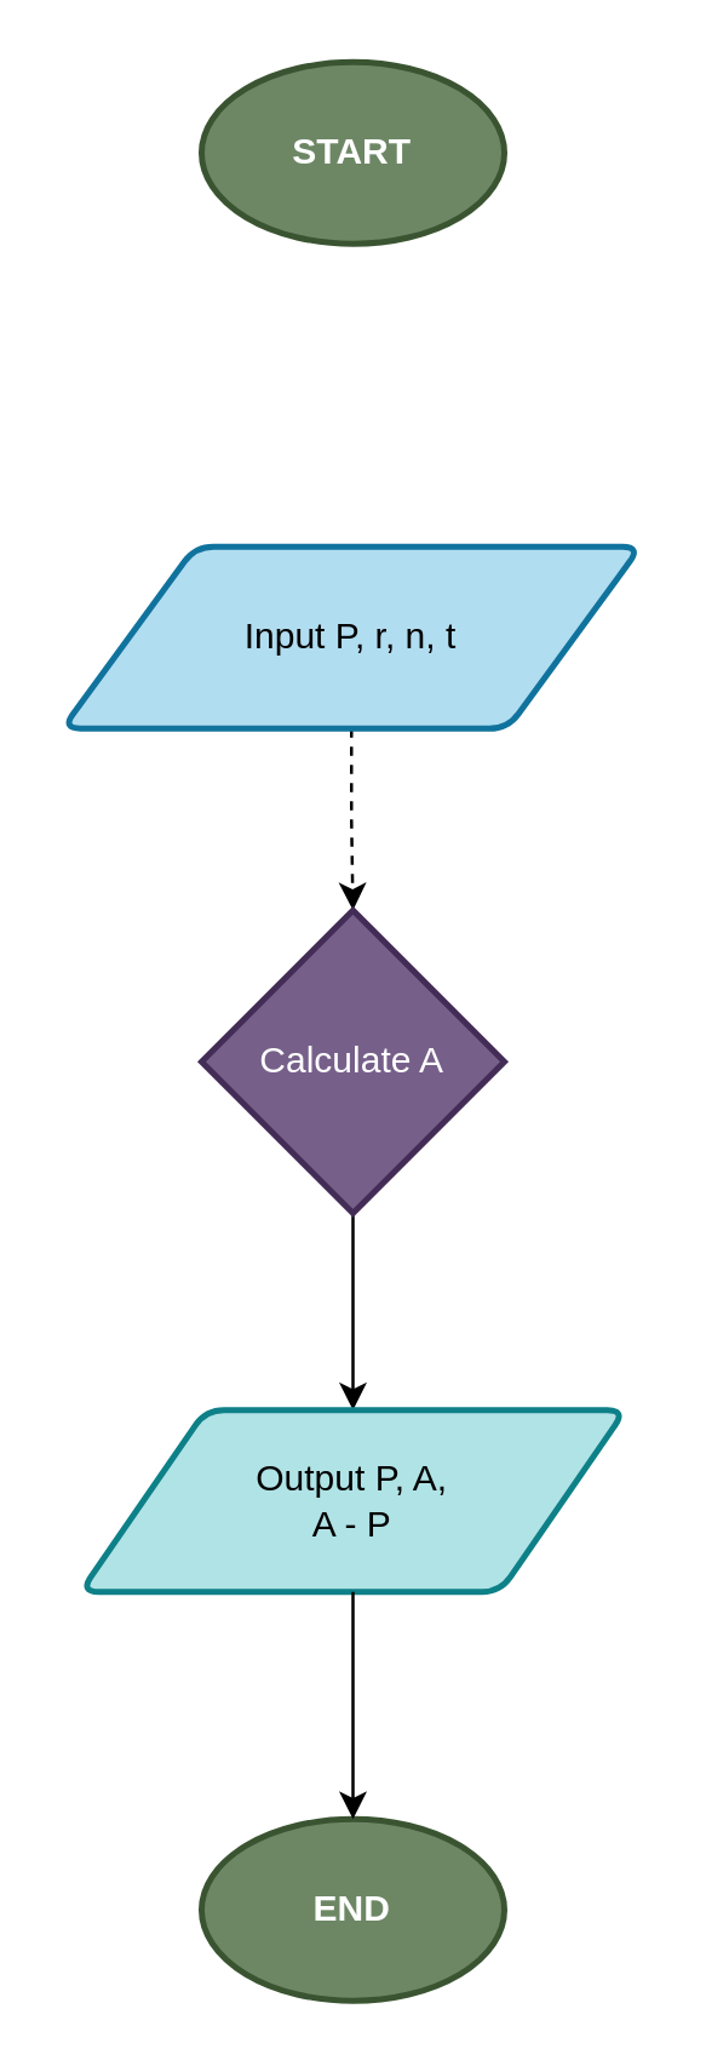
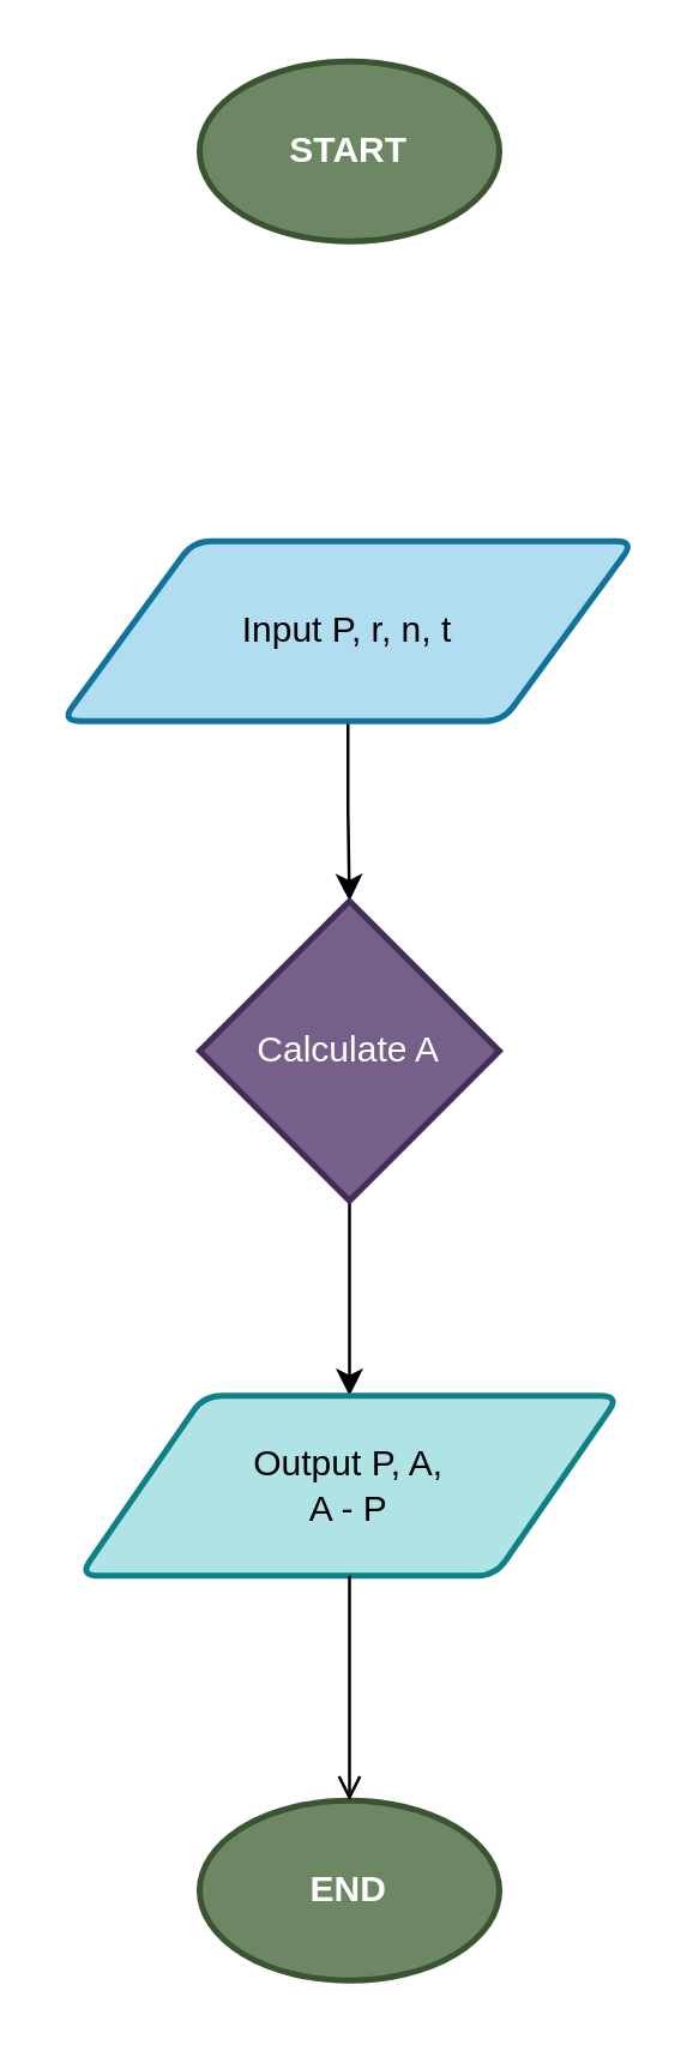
- <mxCell id="4" style="edgeStyle=orthogonalEdgeStyle;rounded=0;orthogonalLoop=1;jettySize=auto;html=1;exitX=0.5;exitY=1;exitDx=0;exitDy=0;entryX=0.5;entryY=0;entryDx=0;entryDy=0;dashed=1;" edge="1" parent="1" source="5" target="7"><mxGeometry relative="1" as="geometry" /></mxCell>
+ <mxCell id="4" style="edgeStyle=orthogonalEdgeStyle;rounded=0;orthogonalLoop=1;jettySize=auto;html=1;exitX=0.5;exitY=1;exitDx=0;exitDy=0;entryX=0.5;entryY=0;entryDx=0;entryDy=0;" edge="1" parent="1" source="5" target="7"><mxGeometry relative="1" as="geometry" /></mxCell>
- <mxCell id="9" style="edgeStyle=orthogonalEdgeStyle;rounded=0;orthogonalLoop=1;jettySize=auto;html=1;exitX=0.5;exitY=1;exitDx=0;exitDy=0;entryX=0.5;entryY=0;entryDx=0;entryDy=0;entryPerimeter=0;" edge="1" parent="1" source="8" target="3"><mxGeometry relative="1" as="geometry" /></mxCell>
+ <mxCell id="9" style="edgeStyle=orthogonalEdgeStyle;rounded=0;orthogonalLoop=1;jettySize=auto;html=1;exitX=0.5;exitY=1;exitDx=0;exitDy=0;entryX=0.5;entryY=0;entryDx=0;entryDy=0;entryPerimeter=0;endArrow=open;" edge="1" parent="1" source="8" target="3"><mxGeometry relative="1" as="geometry" /></mxCell>
